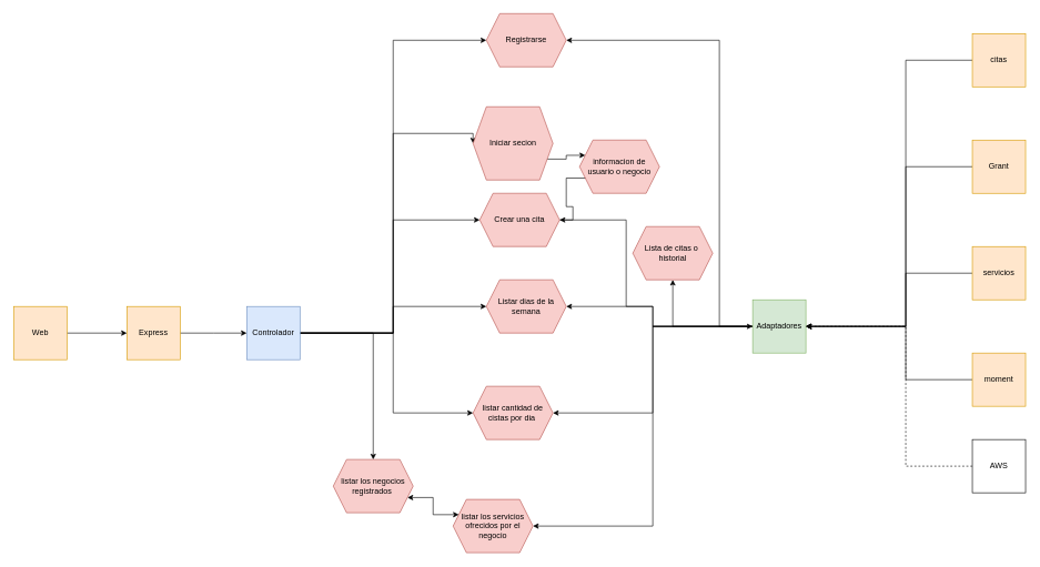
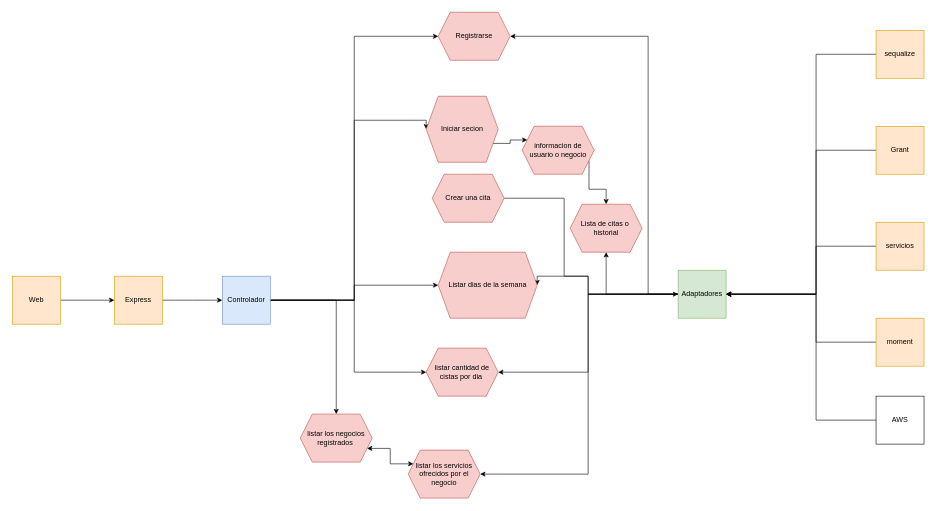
- <mxCell id="14" value="citas" style="whiteSpace=wrap;html=1;aspect=fixed;fillColor=#ffe6cc;strokeColor=#d79b00;" parent="1" vertex="1"><mxGeometry x="1460" y="50" width="80" height="80" as="geometry" /></mxCell>
+ <mxCell id="14" value="sequalize" style="whiteSpace=wrap;html=1;aspect=fixed;fillColor=#ffe6cc;strokeColor=#d79b00;" parent="1" vertex="1"><mxGeometry x="1460" y="50" width="80" height="80" as="geometry" /></mxCell>
- <mxCell id="31" style="edgeStyle=orthogonalEdgeStyle;rounded=0;orthogonalLoop=1;jettySize=auto;html=1;exitX=1;exitY=0.75;exitDx=0;exitDy=0;" parent="1" source="32" target="26" edge="1"><mxGeometry relative="1" as="geometry" /></mxCell>
+ <mxCell id="31" style="edgeStyle=orthogonalEdgeStyle;rounded=0;orthogonalLoop=1;jettySize=auto;html=1;exitX=1;exitY=0.75;exitDx=0;exitDy=0;" parent="1" source="32" target="34" edge="1"><mxGeometry relative="1" as="geometry" /></mxCell>
- <mxCell id="9" style="edgeStyle=orthogonalEdgeStyle;rounded=0;orthogonalLoop=1;jettySize=auto;html=1;exitX=1;exitY=0.5;exitDx=0;exitDy=0;entryX=0;entryY=0.5;entryDx=0;entryDy=0;" parent="1" source="12" target="26" edge="1"><mxGeometry relative="1" as="geometry"><Array as="points"><mxPoint x="590" y="500" /><mxPoint x="590" y="330" /></Array></mxGeometry></mxCell>
- <mxCell id="18" value="Listar dias de la semana" style="shape=hexagon;perimeter=hexagonPerimeter2;whiteSpace=wrap;html=1;fixedSize=1;fillColor=#f8cecc;strokeColor=#b85450;" parent="1" vertex="1"><mxGeometry x="730" y="420" width="120" height="80" as="geometry" /></mxCell>
+ <mxCell id="18" value="Listar dias de la semana" style="shape=hexagon;perimeter=hexagonPerimeter2;whiteSpace=wrap;html=1;fixedSize=1;fillColor=#f8cecc;strokeColor=#b85450;" parent="1" vertex="1"><mxGeometry x="730" y="420" width="165" height="110" as="geometry" /></mxCell>
- <mxCell id="40" style="edgeStyle=orthogonalEdgeStyle;rounded=0;orthogonalLoop=1;jettySize=auto;html=1;exitX=0;exitY=0.5;exitDx=0;exitDy=0;entryX=1;entryY=0.5;entryDx=0;entryDy=0;dashed=1;" edge="1" parent="1" source="41" target="35"><mxGeometry relative="1" as="geometry"><Array as="points"><mxPoint x="1360" y="700" /><mxPoint x="1360" y="490" /></Array></mxGeometry></mxCell>
+ <mxCell id="40" style="edgeStyle=orthogonalEdgeStyle;rounded=0;orthogonalLoop=1;jettySize=auto;html=1;exitX=0;exitY=0.5;exitDx=0;exitDy=0;entryX=1;entryY=0.5;entryDx=0;entryDy=0;" edge="1" parent="1" source="41" target="35"><mxGeometry relative="1" as="geometry"><Array as="points"><mxPoint x="1360" y="700" /><mxPoint x="1360" y="490" /></Array></mxGeometry></mxCell>
